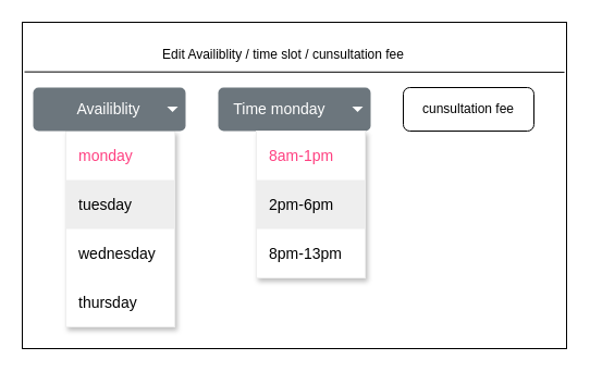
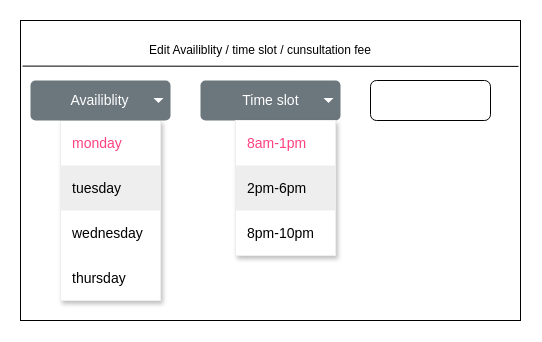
- <mxCell id="12" value="Time monday&amp;nbsp; &amp;nbsp; &amp;nbsp;" style="html=1;shadow=0;dashed=0;shape=mxgraph.bootstrap.rrect;rSize=5;strokeColor=none;strokeWidth=1;fillColor=#6C767D;fontColor=#ffffff;whiteSpace=wrap;align=right;verticalAlign=middle;fontStyle=0;fontSize=14;spacingRight=20;" vertex="1" parent="1"><mxGeometry x="200" y="80" width="140" height="40" as="geometry" /></mxCell>
+ <mxCell id="12" value="Time slot&amp;nbsp; &amp;nbsp; &amp;nbsp;" style="html=1;shadow=0;dashed=0;shape=mxgraph.bootstrap.rrect;rSize=5;strokeColor=none;strokeWidth=1;fillColor=#6C767D;fontColor=#ffffff;whiteSpace=wrap;align=right;verticalAlign=middle;fontStyle=0;fontSize=14;spacingRight=20;" vertex="1" parent="1"><mxGeometry x="200" y="80" width="140" height="40" as="geometry" /></mxCell>
- <mxCell id="19" value="cunsultation fee" style="text;html=1;align=center;verticalAlign=middle;whiteSpace=wrap;rounded=0;" vertex="1" parent="1"><mxGeometry x="380" y="85" width="100" height="30" as="geometry" /></mxCell>
- <mxCell id="17" value="8pm-13pm" style="text;strokeColor=none;align=left;verticalAlign=middle;spacingLeft=10;spacingRight=10;overflow=hidden;points=[[0,0.5],[1,0.5]];portConstraint=eastwest;rotatable=0;whiteSpace=wrap;html=1;rSize=5;fillColor=none;fontColor=inherit;fontSize=14;" vertex="1" parent="14"><mxGeometry y="90" width="100" height="45" as="geometry" /></mxCell>
+ <mxCell id="17" value="8pm-10pm" style="text;strokeColor=none;align=left;verticalAlign=middle;spacingLeft=10;spacingRight=10;overflow=hidden;points=[[0,0.5],[1,0.5]];portConstraint=eastwest;rotatable=0;whiteSpace=wrap;html=1;rSize=5;fillColor=none;fontColor=inherit;fontSize=14;" vertex="1" parent="14"><mxGeometry y="90" width="100" height="45" as="geometry" /></mxCell>
